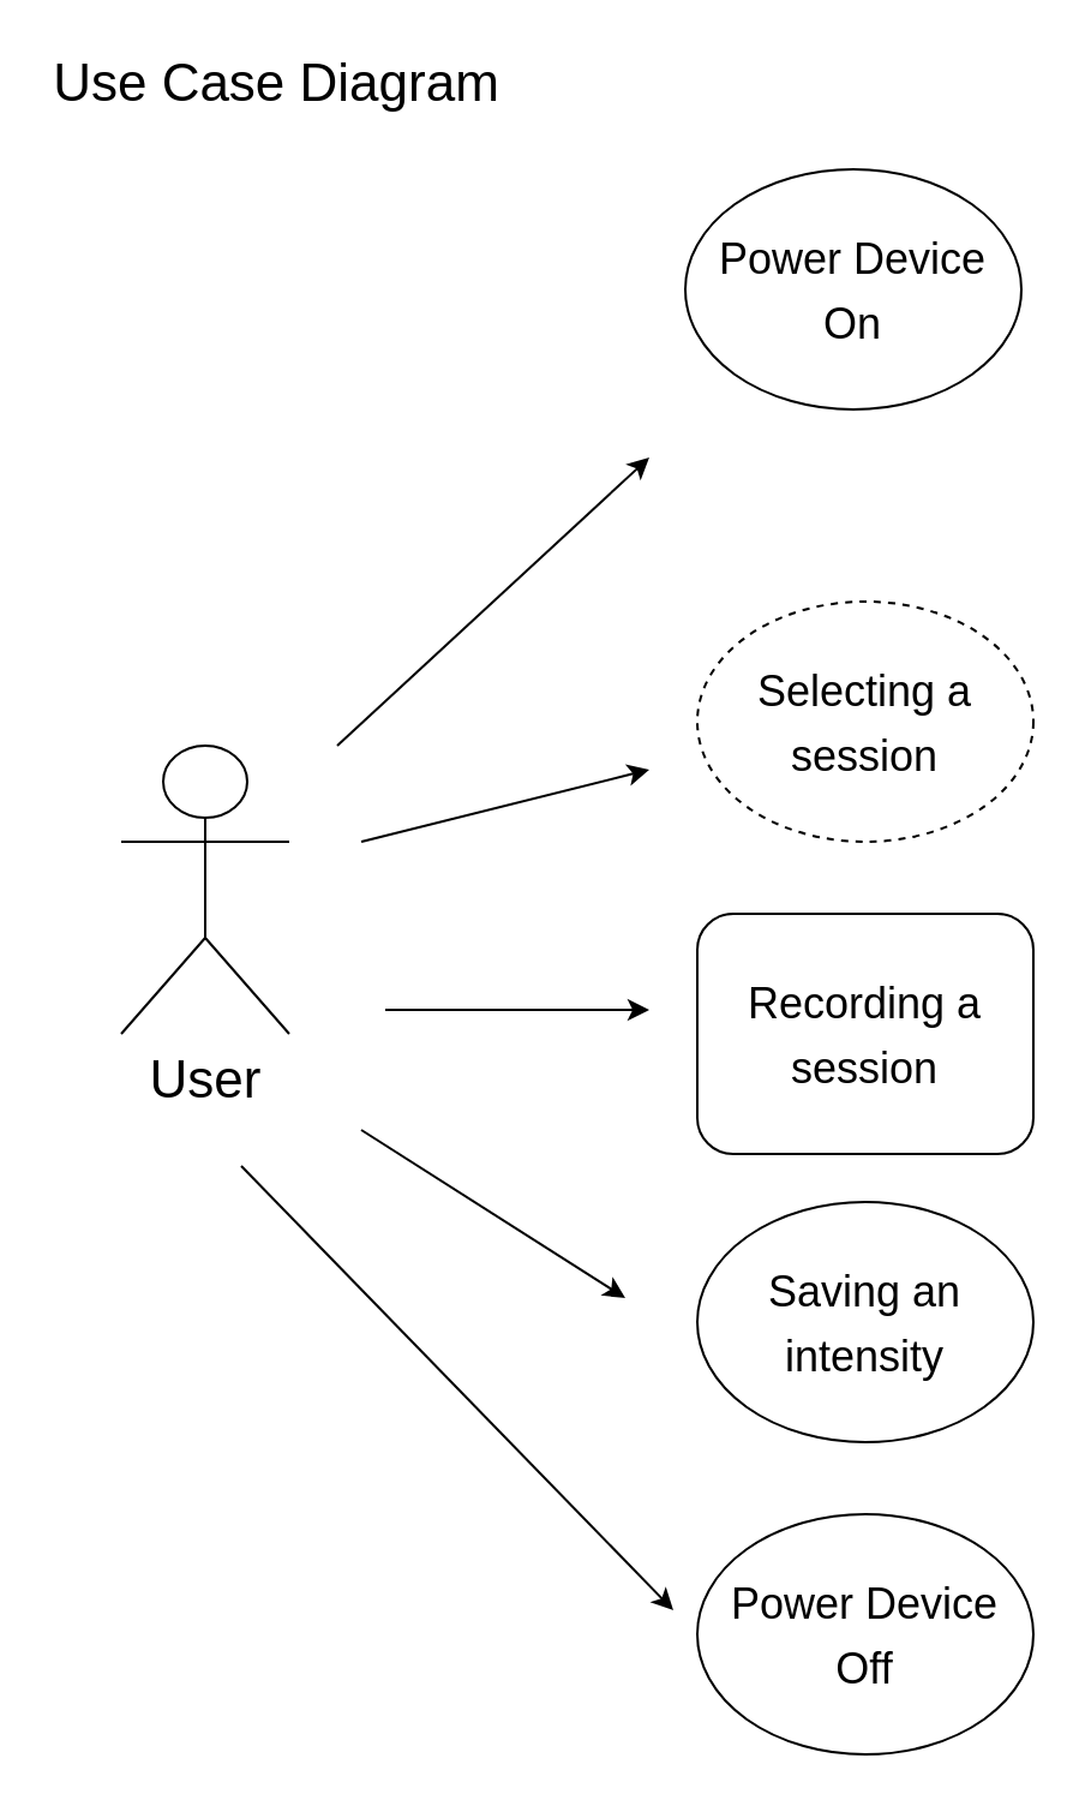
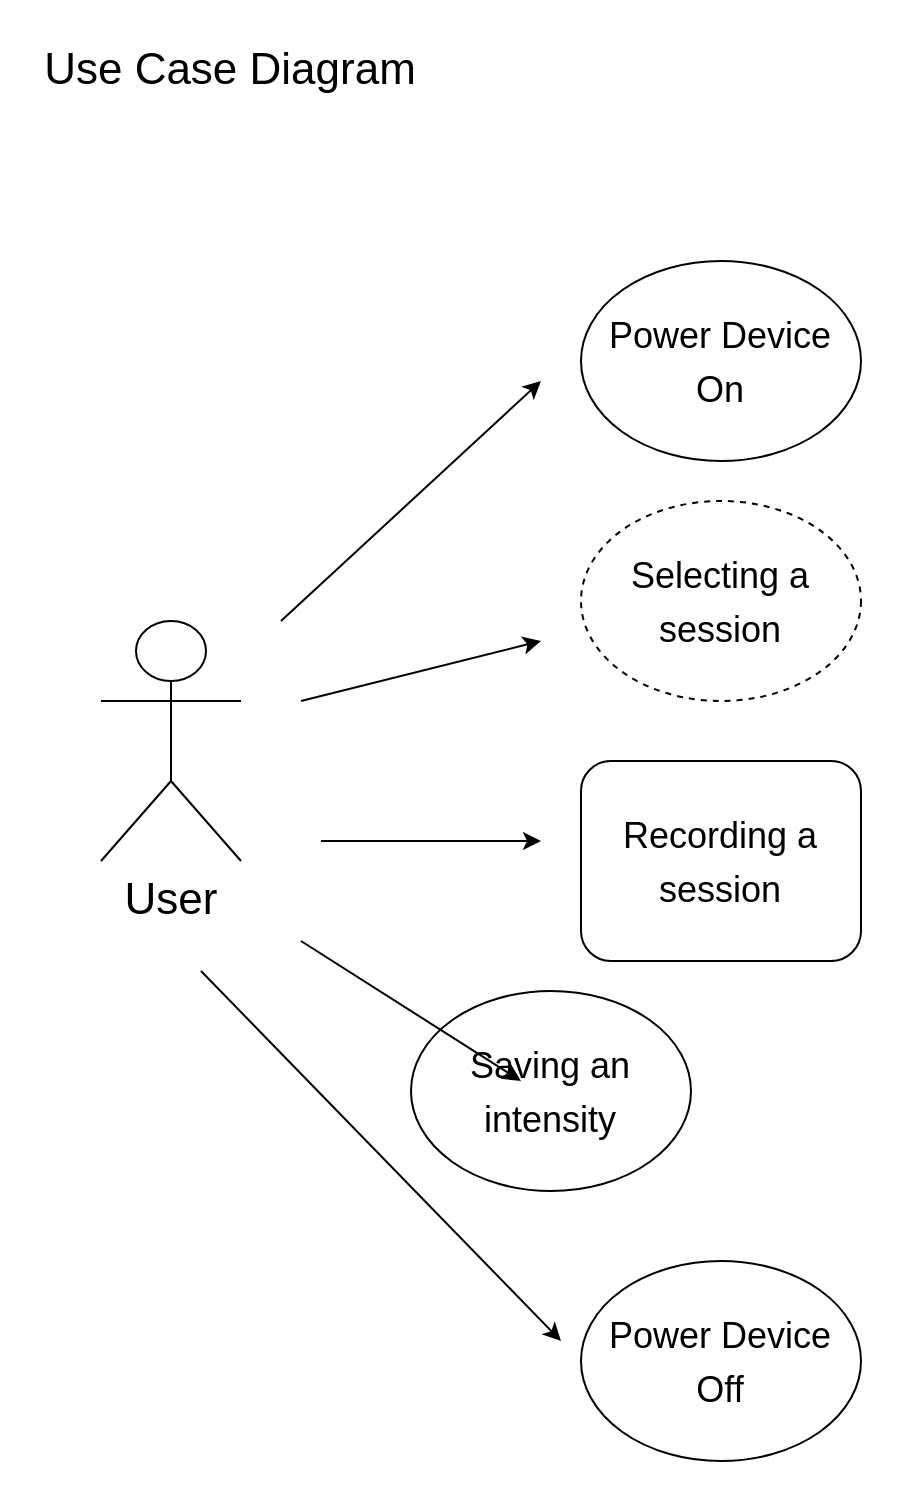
- <mxCell id="4" value="&lt;font style=&quot;font-size: 18px&quot;&gt;Power Device On&lt;/font&gt;" style="ellipse;whiteSpace=wrap;html=1;fontSize=22;" vertex="1" parent="1"><mxGeometry x="285" y="70" width="140" height="100" as="geometry" /></mxCell>
+ <mxCell id="4" value="&lt;font style=&quot;font-size: 18px&quot;&gt;Power Device On&lt;/font&gt;" style="ellipse;whiteSpace=wrap;html=1;fontSize=22;" vertex="1" parent="1"><mxGeometry x="290" y="130" width="140" height="100" as="geometry" /></mxCell>
- <mxCell id="8" value="&lt;font style=&quot;font-size: 18px&quot;&gt;Saving an intensity&lt;/font&gt;" style="ellipse;whiteSpace=wrap;html=1;fontSize=22;" vertex="1" parent="1"><mxGeometry x="290" y="500" width="140" height="100" as="geometry" /></mxCell>
+ <mxCell id="8" value="&lt;font style=&quot;font-size: 18px&quot;&gt;Saving an intensity&lt;/font&gt;" style="ellipse;whiteSpace=wrap;html=1;fontSize=22;" vertex="1" parent="1"><mxGeometry x="205" y="495" width="140" height="100" as="geometry" /></mxCell>
